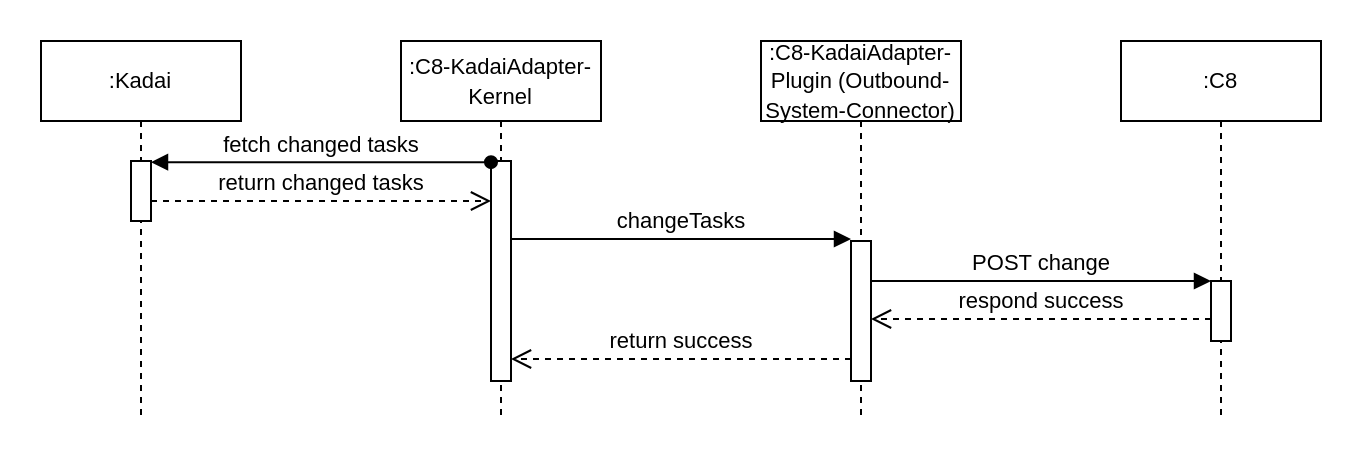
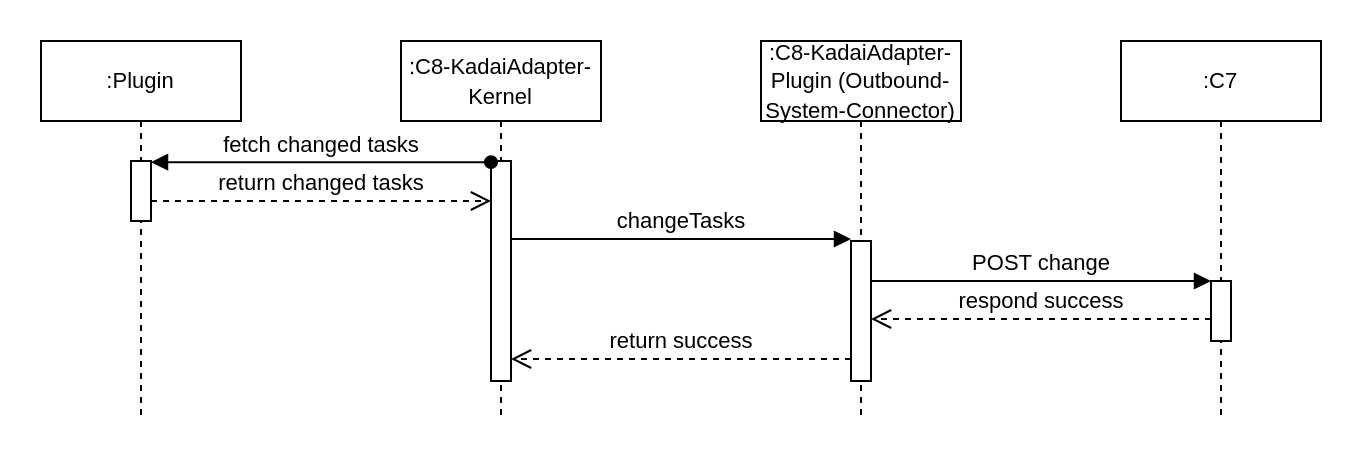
- <mxCell id="2" value="&lt;font style=&quot;font-size: 11px;&quot;&gt;:Kadai&lt;/font&gt;" style="shape=umlLifeline;perimeter=lifelinePerimeter;whiteSpace=wrap;html=1;container=0;dropTarget=0;collapsible=0;recursiveResize=0;outlineConnect=0;portConstraint=eastwest;newEdgeStyle={&quot;edgeStyle&quot;:&quot;elbowEdgeStyle&quot;,&quot;elbow&quot;:&quot;vertical&quot;,&quot;curved&quot;:0,&quot;rounded&quot;:0};" parent="1" vertex="1"><mxGeometry x="20" y="20" width="100" height="190" as="geometry" /></mxCell>
+ <mxCell id="2" value="&lt;font style=&quot;font-size: 11px;&quot;&gt;:Plugin&lt;/font&gt;" style="shape=umlLifeline;perimeter=lifelinePerimeter;whiteSpace=wrap;html=1;container=0;dropTarget=0;collapsible=0;recursiveResize=0;outlineConnect=0;portConstraint=eastwest;newEdgeStyle={&quot;edgeStyle&quot;:&quot;elbowEdgeStyle&quot;,&quot;elbow&quot;:&quot;vertical&quot;,&quot;curved&quot;:0,&quot;rounded&quot;:0};" parent="1" vertex="1"><mxGeometry x="20" y="20" width="100" height="190" as="geometry" /></mxCell>
- <mxCell id="9" value="&lt;font style=&quot;font-size: 11px;&quot;&gt;:C8&lt;/font&gt;" style="shape=umlLifeline;perimeter=lifelinePerimeter;whiteSpace=wrap;html=1;container=0;dropTarget=0;collapsible=0;recursiveResize=0;outlineConnect=0;portConstraint=eastwest;newEdgeStyle={&quot;edgeStyle&quot;:&quot;elbowEdgeStyle&quot;,&quot;elbow&quot;:&quot;vertical&quot;,&quot;curved&quot;:0,&quot;rounded&quot;:0};" parent="1" vertex="1"><mxGeometry x="560" y="20" width="100" height="190" as="geometry" /></mxCell>
+ <mxCell id="9" value="&lt;font style=&quot;font-size: 11px;&quot;&gt;:C7&lt;/font&gt;" style="shape=umlLifeline;perimeter=lifelinePerimeter;whiteSpace=wrap;html=1;container=0;dropTarget=0;collapsible=0;recursiveResize=0;outlineConnect=0;portConstraint=eastwest;newEdgeStyle={&quot;edgeStyle&quot;:&quot;elbowEdgeStyle&quot;,&quot;elbow&quot;:&quot;vertical&quot;,&quot;curved&quot;:0,&quot;rounded&quot;:0};" parent="1" vertex="1"><mxGeometry x="560" y="20" width="100" height="190" as="geometry" /></mxCell>
